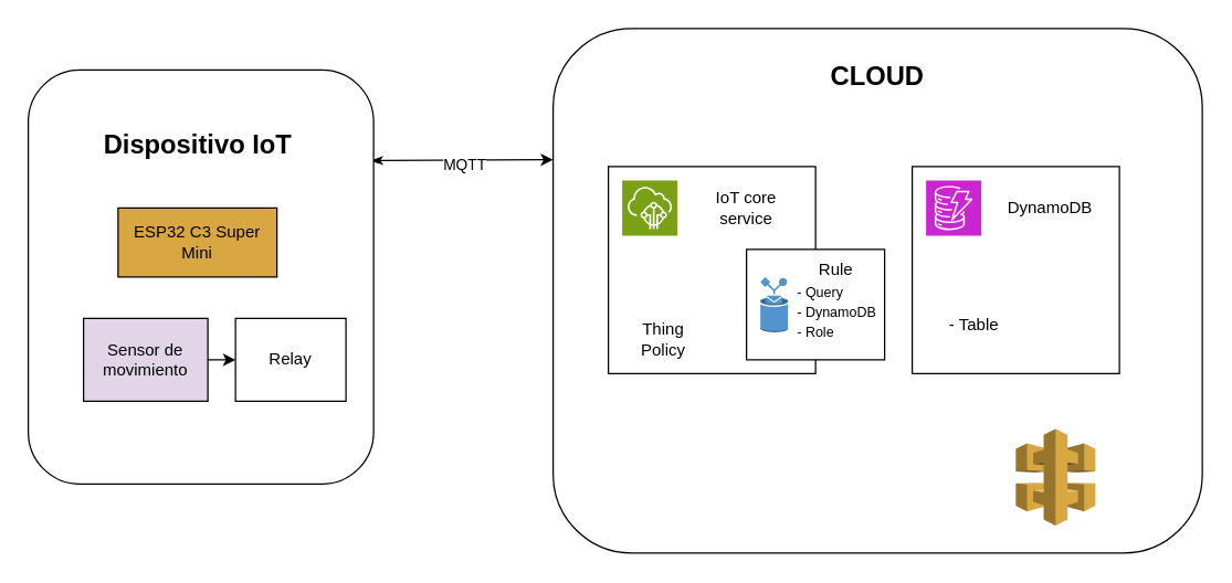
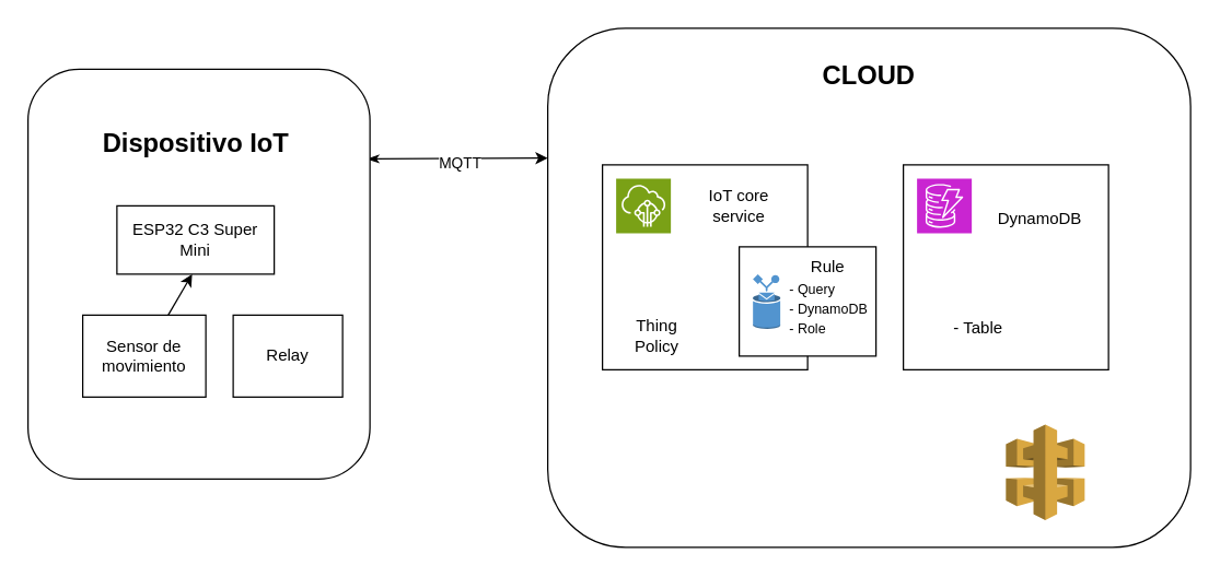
- <mxCell id="22" value="DynamoDB" style="text;html=1;align=center;verticalAlign=middle;whiteSpace=wrap;rounded=0;" vertex="1" parent="1"><mxGeometry x="730" y="135" width="60" height="30" as="geometry" /></mxCell>
+ <mxCell id="22" value="DynamoDB" style="text;html=1;align=center;verticalAlign=middle;whiteSpace=wrap;rounded=0;" vertex="1" parent="1"><mxGeometry x="730" y="145" width="60" height="30" as="geometry" /></mxCell>
- <mxCell id="5" value="ESP32 C3 Super Mini" style="rounded=0;whiteSpace=wrap;html=1;fillColor=#d9a741;" vertex="1" parent="1"><mxGeometry x="85" y="150" width="115" height="50" as="geometry" /></mxCell>
+ <mxCell id="5" value="ESP32 C3 Super Mini" style="rounded=0;whiteSpace=wrap;html=1;" vertex="1" parent="1"><mxGeometry x="85" y="150" width="115" height="50" as="geometry" /></mxCell>
- <mxCell id="23" value="- Table" style="text;html=1;align=center;verticalAlign=middle;whiteSpace=wrap;rounded=0;" vertex="1" parent="1"><mxGeometry x="675" y="220" width="60" height="30" as="geometry" /></mxCell>
+ <mxCell id="23" value="- Table" style="text;html=1;align=center;verticalAlign=middle;whiteSpace=wrap;rounded=0;" vertex="1" parent="1"><mxGeometry x="685" y="225" width="60" height="30" as="geometry" /></mxCell>
- <mxCell id="7" value="Sensor de movimiento" style="rounded=0;whiteSpace=wrap;html=1;fillColor=#e1d5e7;" vertex="1" parent="1"><mxGeometry x="60" y="230" width="90" height="60" as="geometry" /></mxCell>
+ <mxCell id="7" value="Sensor de movimiento" style="rounded=0;whiteSpace=wrap;html=1;" vertex="1" parent="1"><mxGeometry x="60" y="230" width="90" height="60" as="geometry" /></mxCell>
- <mxCell id="6" value="" style="edgeStyle=none;html=1;" edge="1" parent="1" source="7" target="8"><mxGeometry relative="1" as="geometry" /></mxCell>
+ <mxCell id="6" value="" style="edgeStyle=none;html=1;entryX=0.478;entryY=1;entryDx=0;entryDy=0;entryPerimeter=0;" edge="1" parent="1" source="7" target="5"><mxGeometry relative="1" as="geometry" /></mxCell>
